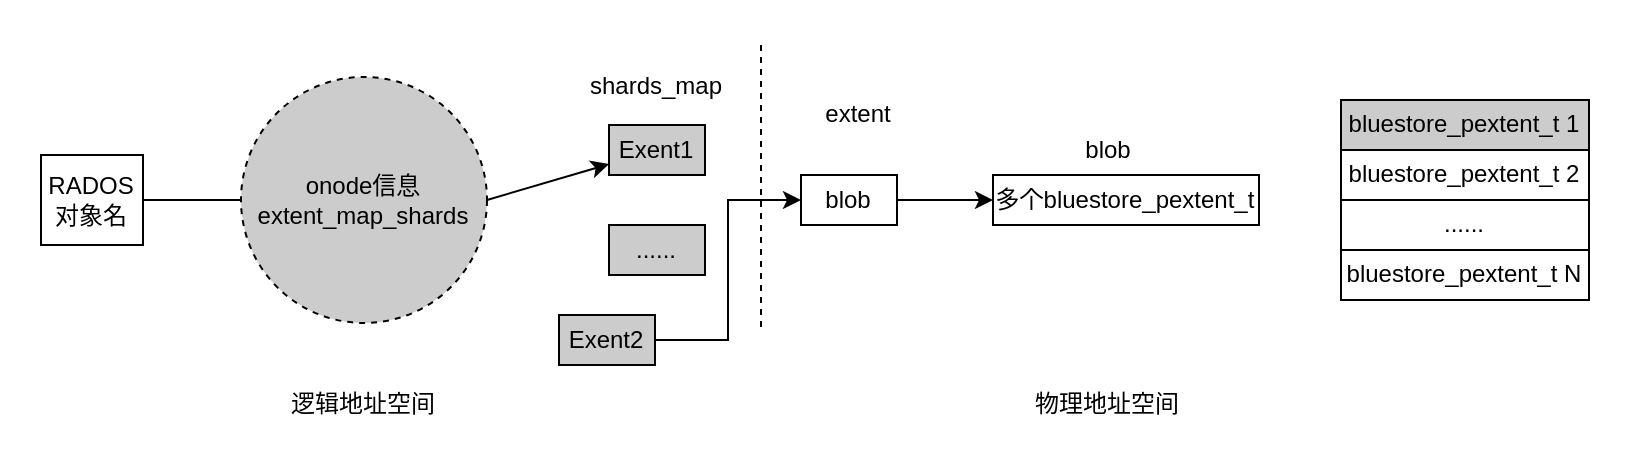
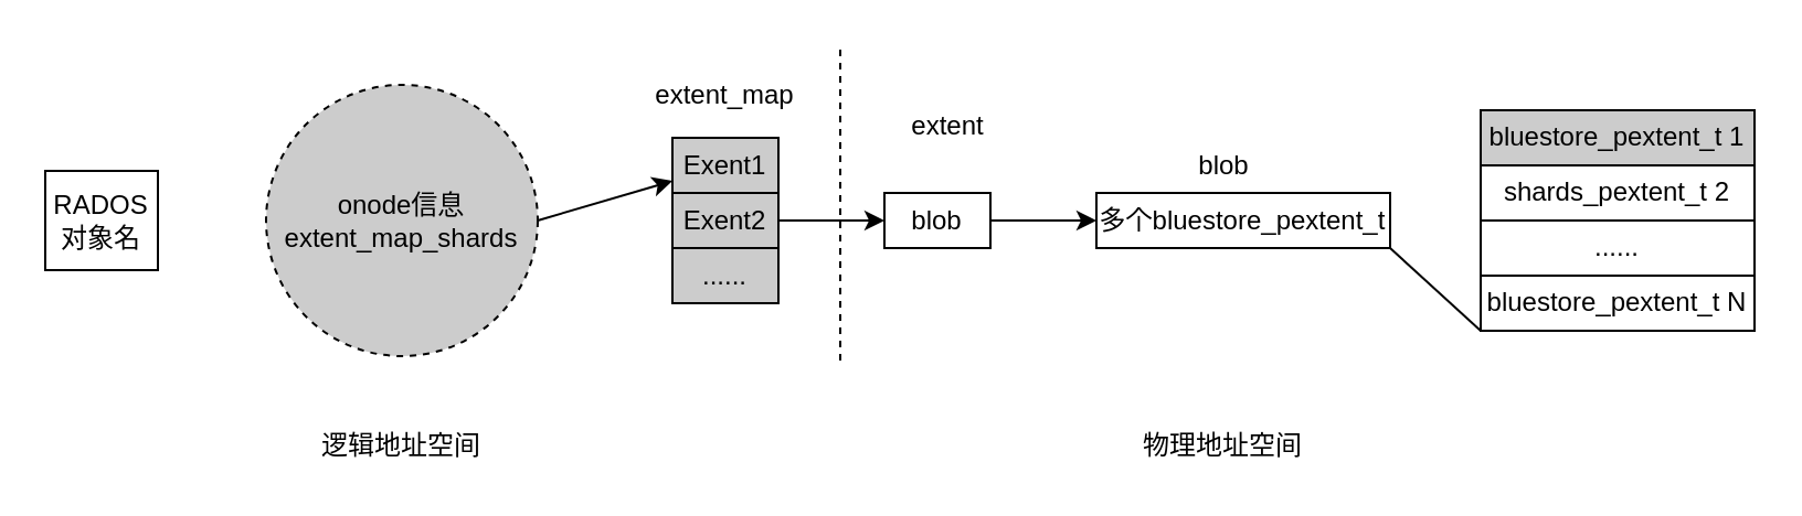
- <mxCell id="10" value="shards_map" style="text;html=1;strokeColor=none;fillColor=none;align=center;verticalAlign=middle;whiteSpace=wrap;rounded=0;" vertex="1" parent="1"><mxGeometry x="290" y="33" width="76" height="20" as="geometry" /></mxCell>
+ <mxCell id="10" value="extent_map" style="text;html=1;strokeColor=none;fillColor=none;align=center;verticalAlign=middle;whiteSpace=wrap;rounded=0;" vertex="1" parent="1"><mxGeometry x="290" y="33" width="76" height="20" as="geometry" /></mxCell>
- <mxCell id="17" value="bluestore_pextent_t 2" style="rounded=0;whiteSpace=wrap;html=1;" vertex="1" parent="1"><mxGeometry x="670" y="74.5" width="124" height="25" as="geometry" /></mxCell>
+ <mxCell id="17" value="shards_pextent_t 2" style="rounded=0;whiteSpace=wrap;html=1;" vertex="1" parent="1"><mxGeometry x="670" y="74.5" width="124" height="25" as="geometry" /></mxCell>
- <mxCell id="2" style="edgeStyle=none;rounded=0;orthogonalLoop=1;jettySize=auto;html=1;exitX=1;exitY=0.5;exitDx=0;exitDy=0;entryX=0;entryY=0.5;entryDx=0;entryDy=0;endArrow=none;endFill=0;" edge="1" parent="1" source="3" target="5"><mxGeometry relative="1" as="geometry" /></mxCell>
+ <mxCell id="14" style="edgeStyle=none;rounded=0;orthogonalLoop=1;jettySize=auto;html=1;exitX=1;exitY=1;exitDx=0;exitDy=0;entryX=0;entryY=1;entryDx=0;entryDy=0;endArrow=none;endFill=0;" edge="1" parent="1" source="15" target="19"><mxGeometry relative="1" as="geometry" /></mxCell>
- <mxCell id="8" value="Exent2" style="rounded=0;whiteSpace=wrap;html=1;fillColor=#CCCCCC;" vertex="1" parent="1"><mxGeometry x="279" y="157" width="48" height="25" as="geometry" /></mxCell>
+ <mxCell id="8" value="Exent2" style="rounded=0;whiteSpace=wrap;html=1;fillColor=#CCCCCC;" vertex="1" parent="1"><mxGeometry x="304" y="87" width="48" height="25" as="geometry" /></mxCell>
